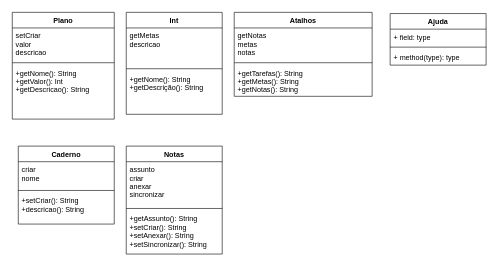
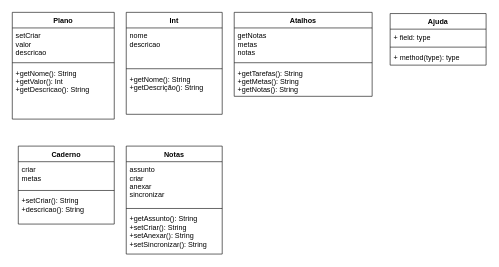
- <mxCell id="7" value="getMetas&#10;descricao&#10;" style="text;strokeColor=none;fillColor=none;align=left;verticalAlign=top;spacingLeft=4;spacingRight=4;overflow=hidden;rotatable=0;points=[[0,0.5],[1,0.5]];portConstraint=eastwest;" vertex="1" parent="6"><mxGeometry y="26" width="160" height="64" as="geometry" /></mxCell>
+ <mxCell id="7" value="nome&#10;descricao&#10;" style="text;strokeColor=none;fillColor=none;align=left;verticalAlign=top;spacingLeft=4;spacingRight=4;overflow=hidden;rotatable=0;points=[[0,0.5],[1,0.5]];portConstraint=eastwest;" vertex="1" parent="6"><mxGeometry y="26" width="160" height="64" as="geometry" /></mxCell>
- <mxCell id="19" value="criar&#10;nome" style="text;strokeColor=none;fillColor=none;align=left;verticalAlign=top;spacingLeft=4;spacingRight=4;overflow=hidden;rotatable=0;points=[[0,0.5],[1,0.5]];portConstraint=eastwest;" vertex="1" parent="18"><mxGeometry y="26" width="160" height="44" as="geometry" /></mxCell>
+ <mxCell id="19" value="criar&#10;metas" style="text;strokeColor=none;fillColor=none;align=left;verticalAlign=top;spacingLeft=4;spacingRight=4;overflow=hidden;rotatable=0;points=[[0,0.5],[1,0.5]];portConstraint=eastwest;" vertex="1" parent="18"><mxGeometry y="26" width="160" height="44" as="geometry" /></mxCell>
